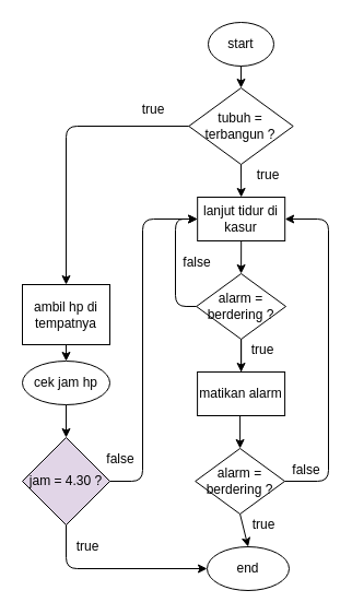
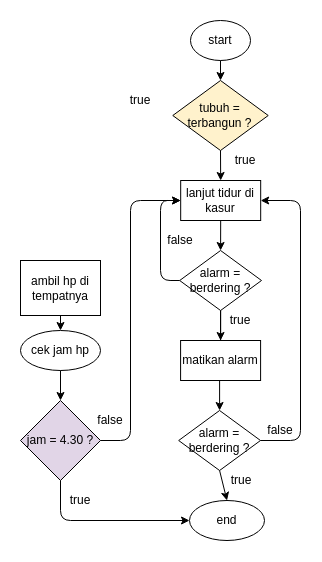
- <mxCell id="20" value="tubuh = terbangun ?" style="rhombus;whiteSpace=wrap;html=1;" vertex="1" parent="1"><mxGeometry x="172.27" y="80" width="95.46" height="70" as="geometry" /></mxCell>
+ <mxCell id="20" value="tubuh = terbangun ?" style="rhombus;whiteSpace=wrap;html=1;fillColor=#fff2cc;" vertex="1" parent="1"><mxGeometry x="172.27" y="80" width="95.46" height="70" as="geometry" /></mxCell>
- <mxCell id="21" value="" style="endArrow=classic;html=1;exitX=0;exitY=0.5;exitDx=0;exitDy=0;entryX=0.5;entryY=0;entryDx=0;entryDy=0;" edge="1" parent="1" source="20" target="10"><mxGeometry width="50" height="50" relative="1" as="geometry"><mxPoint x="120" y="90" as="sourcePoint" /><mxPoint x="120" y="140" as="targetPoint" /><Array as="points"><mxPoint x="60" y="115" /></Array></mxGeometry></mxCell>
